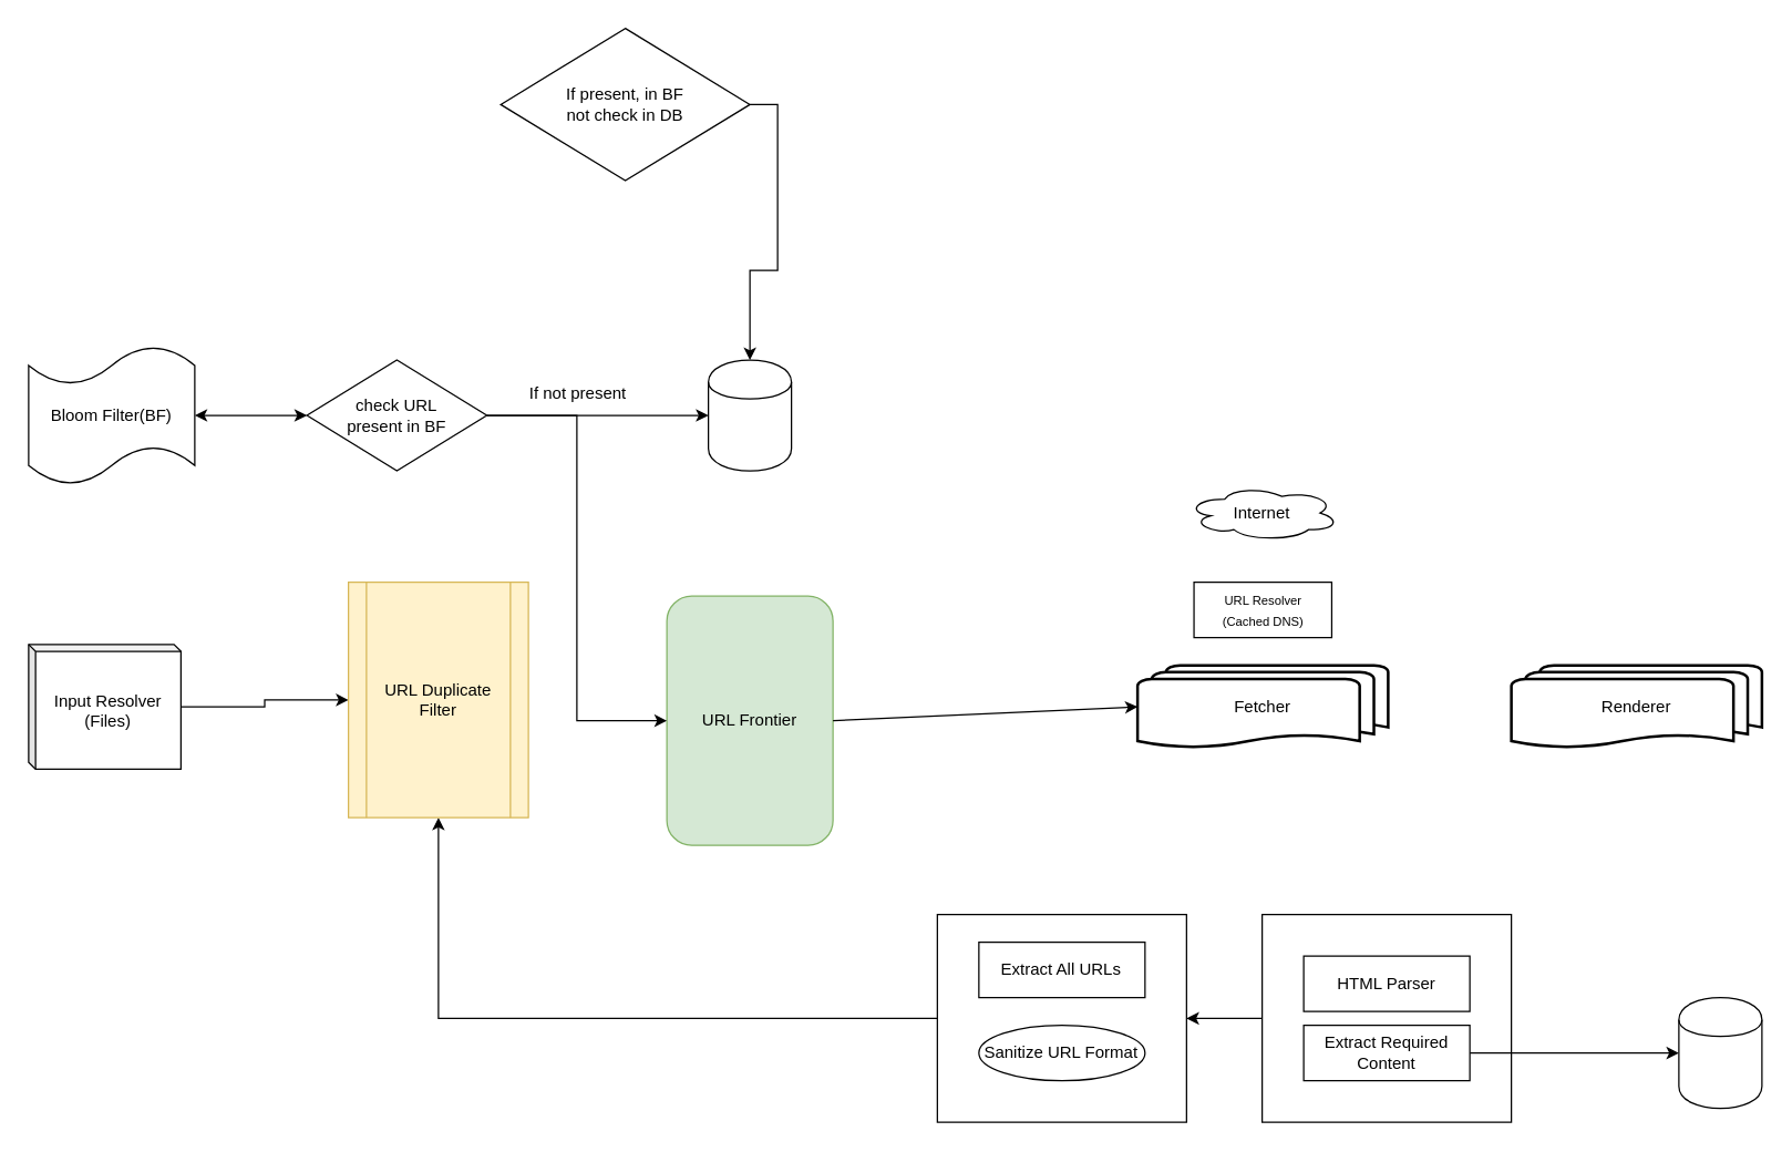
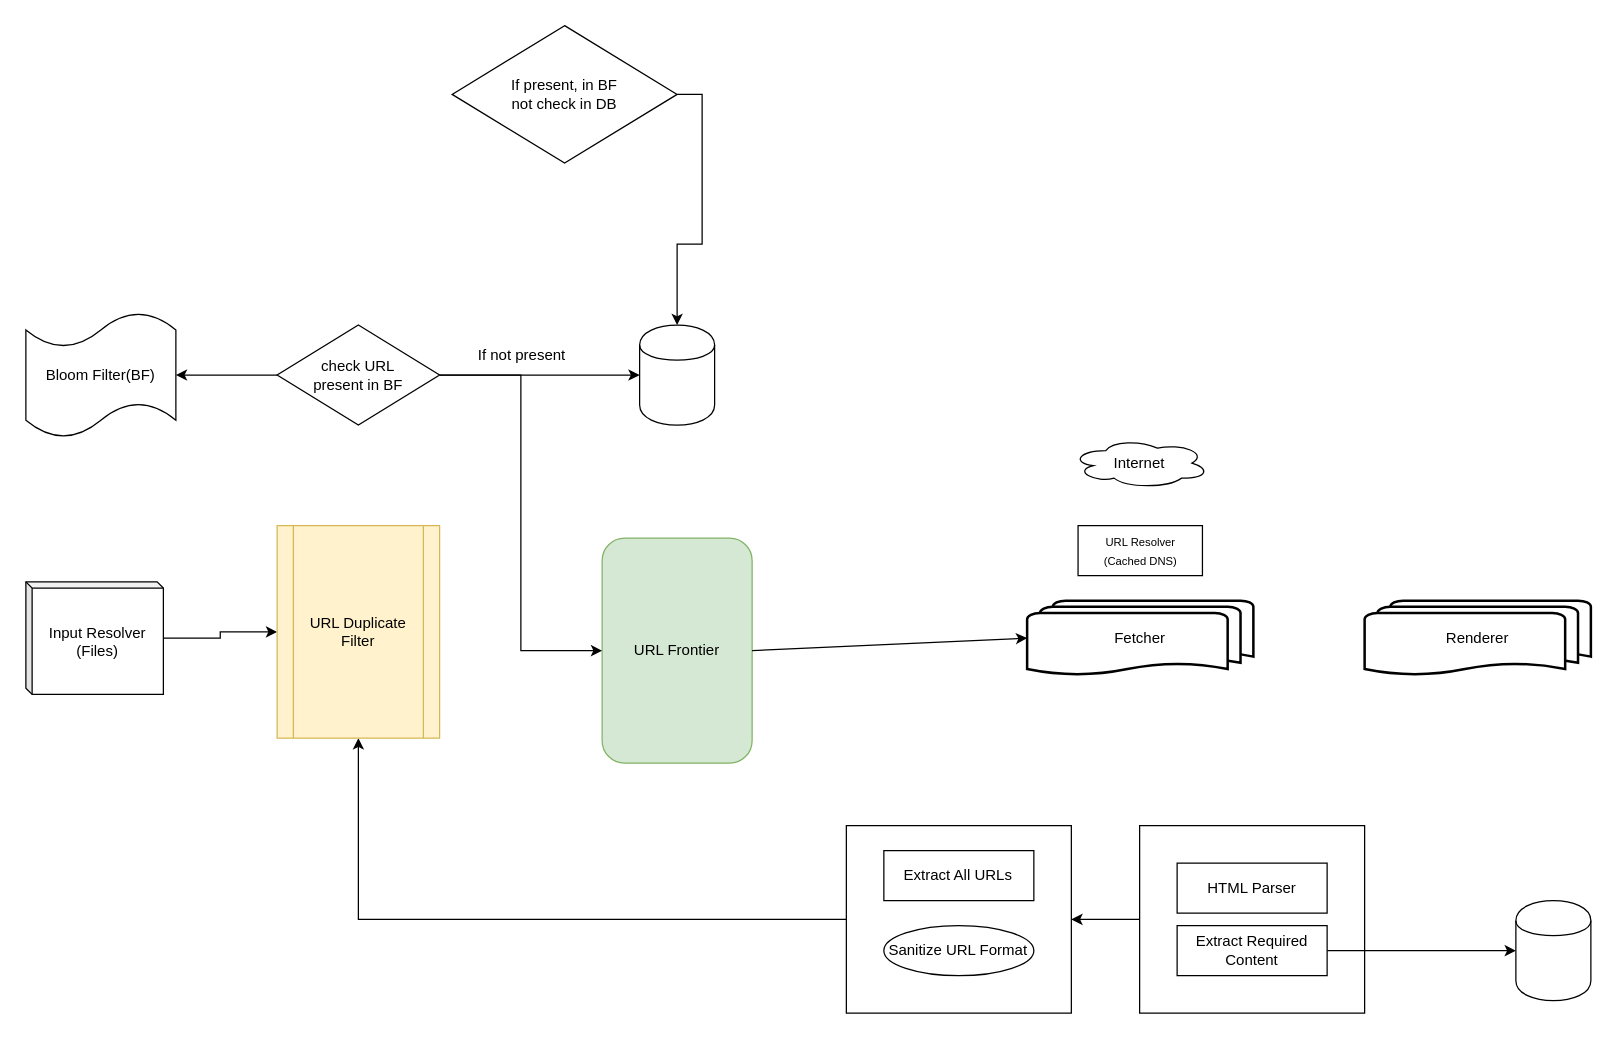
- <mxCell id="28" value="" style="endArrow=classic;startArrow=classic;html=1;exitX=1;exitY=0.5;exitDx=0;exitDy=0;exitPerimeter=0;entryX=0;entryY=0.5;entryDx=0;entryDy=0;" edge="1" parent="1" source="22" target="27"><mxGeometry width="50" height="50" relative="1" as="geometry"><mxPoint x="171" y="330" as="sourcePoint" /><mxPoint x="221" y="280" as="targetPoint" /></mxGeometry></mxCell>
+ <mxCell id="28" value="" style="endArrow=none;startArrow=classic;html=1;exitX=1;exitY=0.5;exitDx=0;exitDy=0;exitPerimeter=0;entryX=0;entryY=0.5;entryDx=0;entryDy=0;" edge="1" parent="1" source="22" target="27"><mxGeometry width="50" height="50" relative="1" as="geometry"><mxPoint x="171" y="330" as="sourcePoint" /><mxPoint x="221" y="280" as="targetPoint" /></mxGeometry></mxCell>
- <mxCell id="19" value="URL Duplicate Filter" style="shape=process;whiteSpace=wrap;html=1;backgroundOutline=1;fillColor=#fff2cc;strokeColor=#d6b656;" vertex="1" parent="1"><mxGeometry x="251" y="420" width="130" height="170" as="geometry" /></mxCell>
+ <mxCell id="19" value="URL Duplicate Filter" style="shape=process;whiteSpace=wrap;html=1;backgroundOutline=1;fillColor=#fff2cc;strokeColor=#d6b656;" vertex="1" parent="1"><mxGeometry x="221" y="420" width="130" height="170" as="geometry" /></mxCell>
